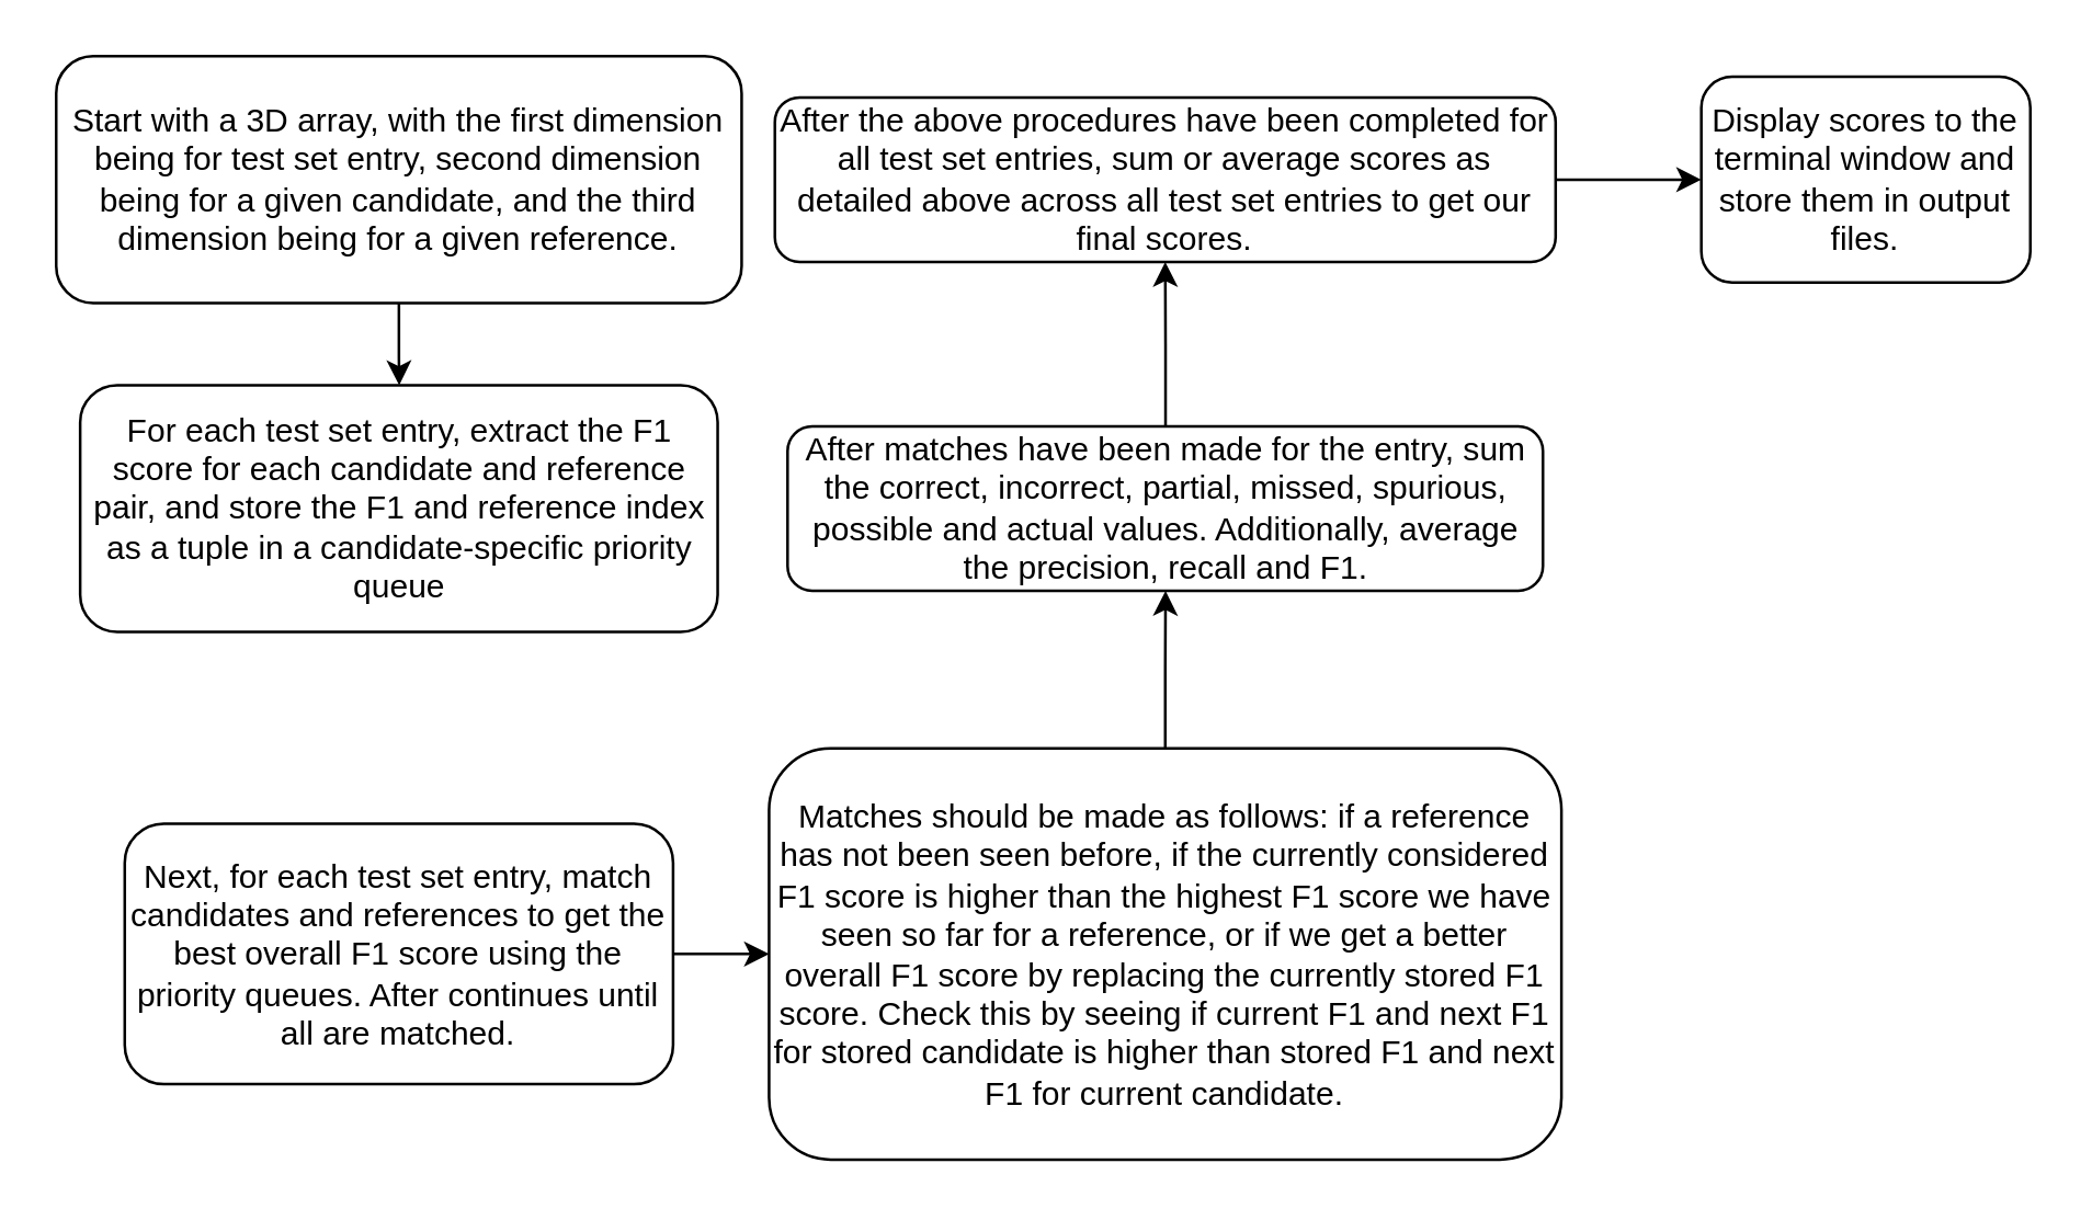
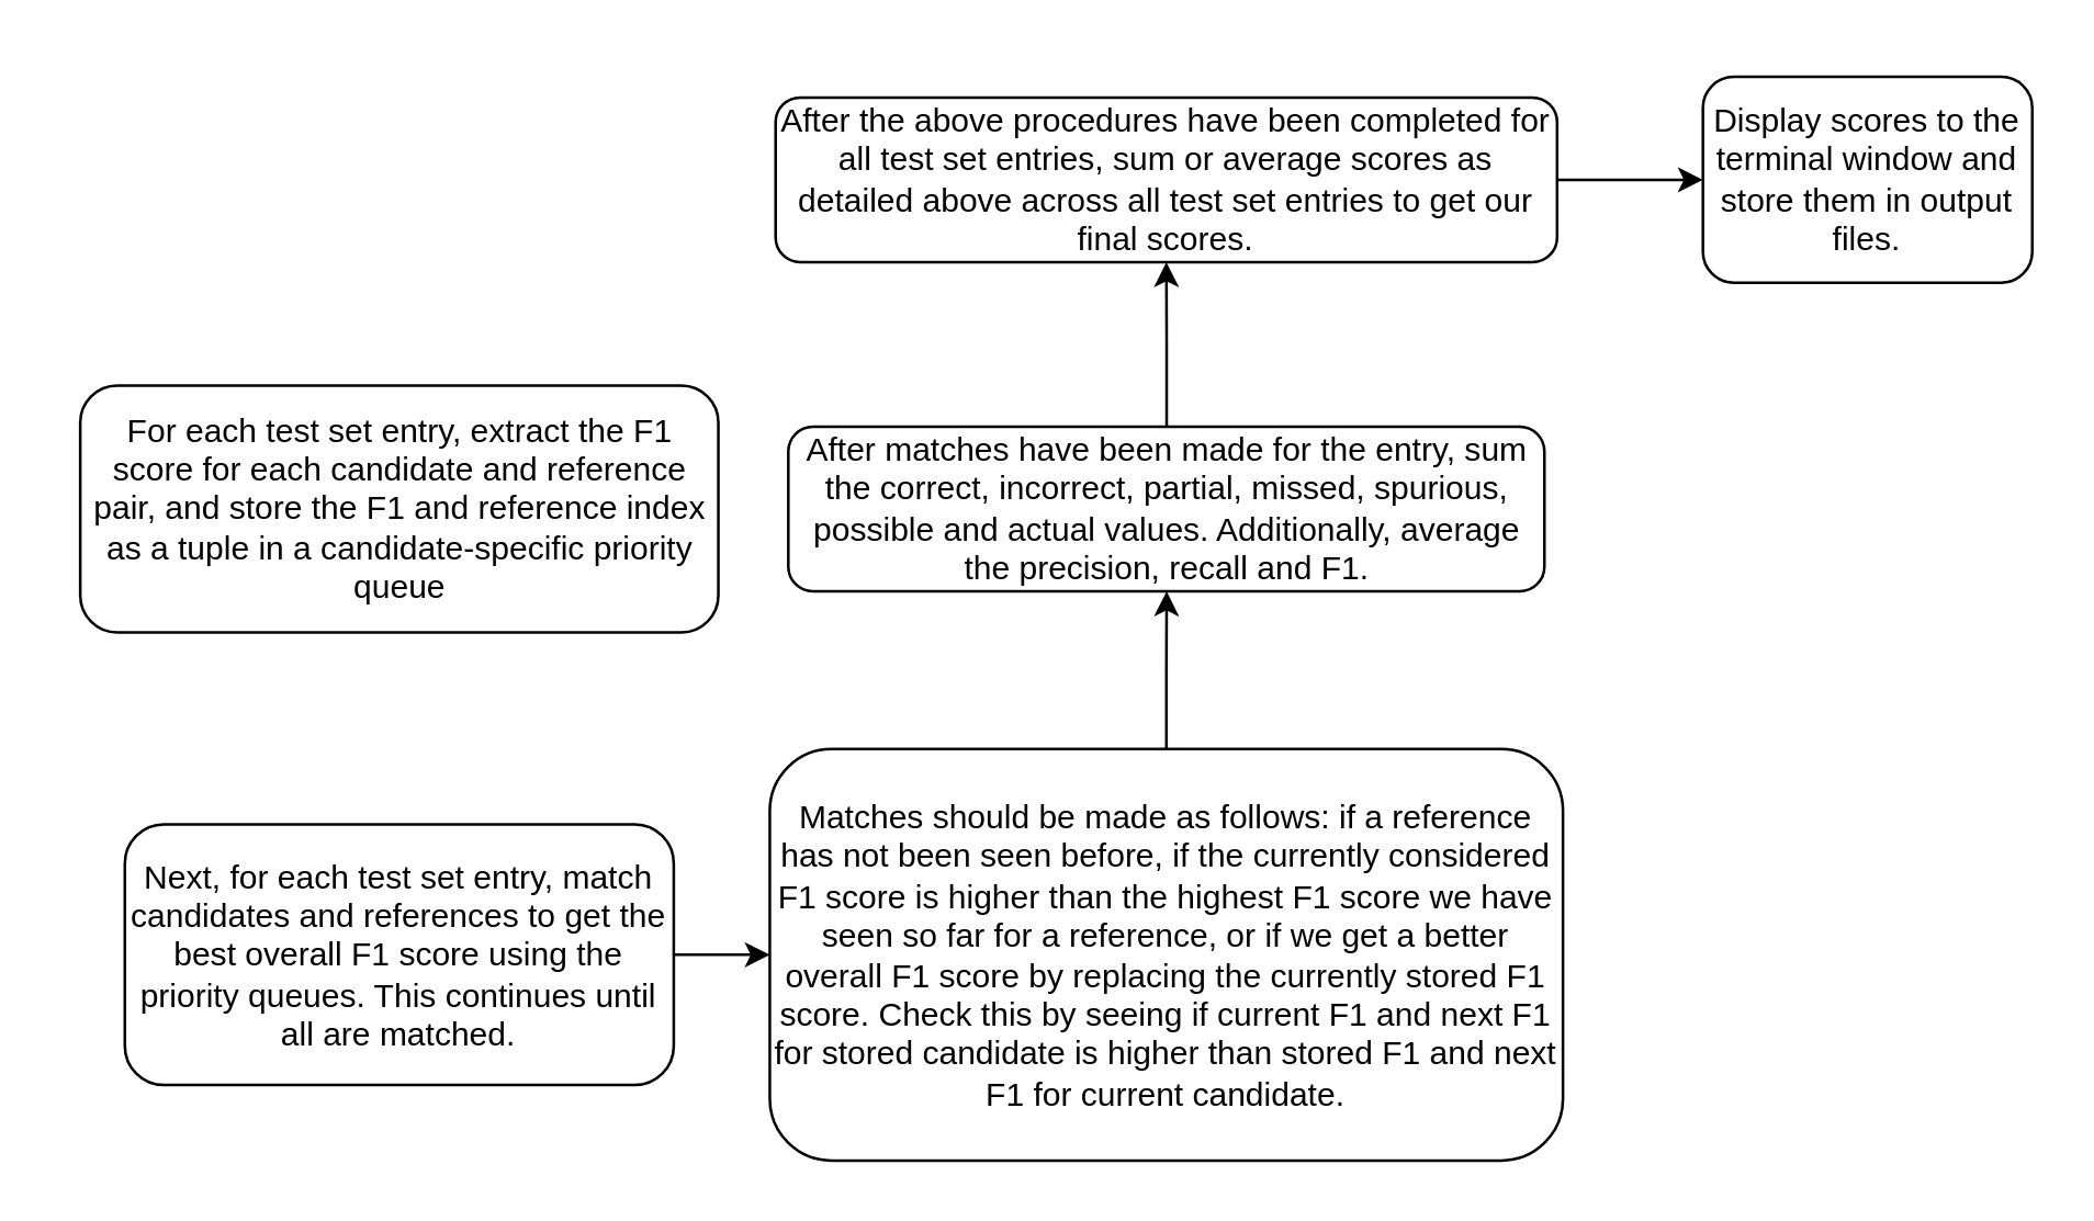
- <mxCell id="3" value="Start with a 3D array, with the first dimension being for test set entry, second dimension being for a given candidate, and the third dimension being for a given reference." style="rounded=1;whiteSpace=wrap;html=1;" vertex="1" parent="1"><mxGeometry x="20" y="20" width="250" height="90" as="geometry" /></mxCell>
- <mxCell id="2" value="" style="edgeStyle=orthogonalEdgeStyle;rounded=0;orthogonalLoop=1;jettySize=auto;html=1;" edge="1" parent="1" source="3" target="4"><mxGeometry relative="1" as="geometry" /></mxCell>
- <mxCell id="6" value="Next, for each test set entry, match candidates and references to get the best overall F1 score using the priority queues. After continues until all are matched." style="whiteSpace=wrap;html=1;rounded=1;" vertex="1" parent="1"><mxGeometry x="45" y="300" width="200" height="95" as="geometry" /></mxCell>
+ <mxCell id="6" value="Next, for each test set entry, match candidates and references to get the best overall F1 score using the priority queues. This continues until all are matched." style="whiteSpace=wrap;html=1;rounded=1;" vertex="1" parent="1"><mxGeometry x="45" y="300" width="200" height="95" as="geometry" /></mxCell>
